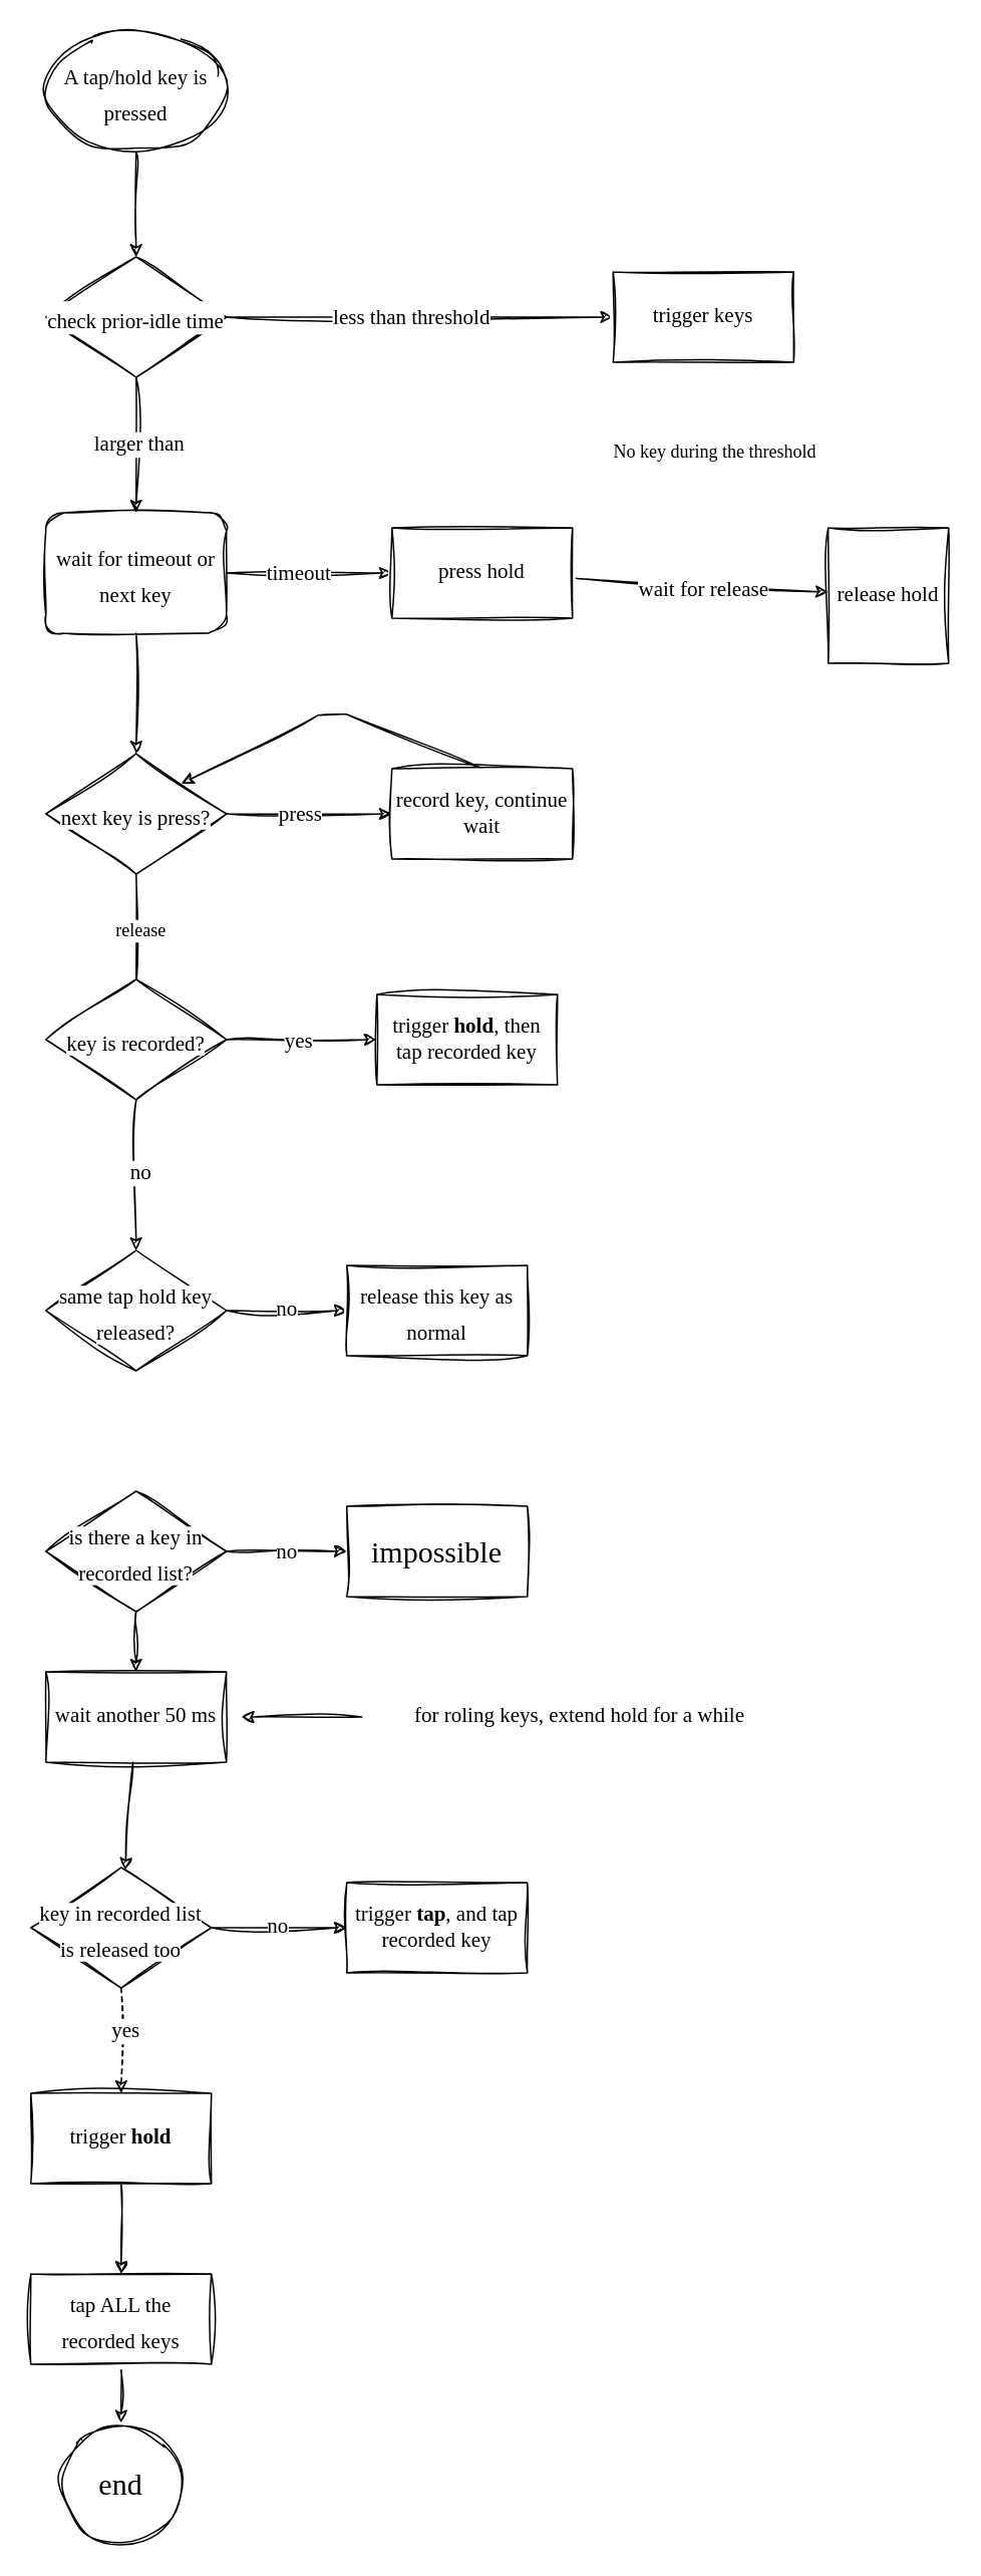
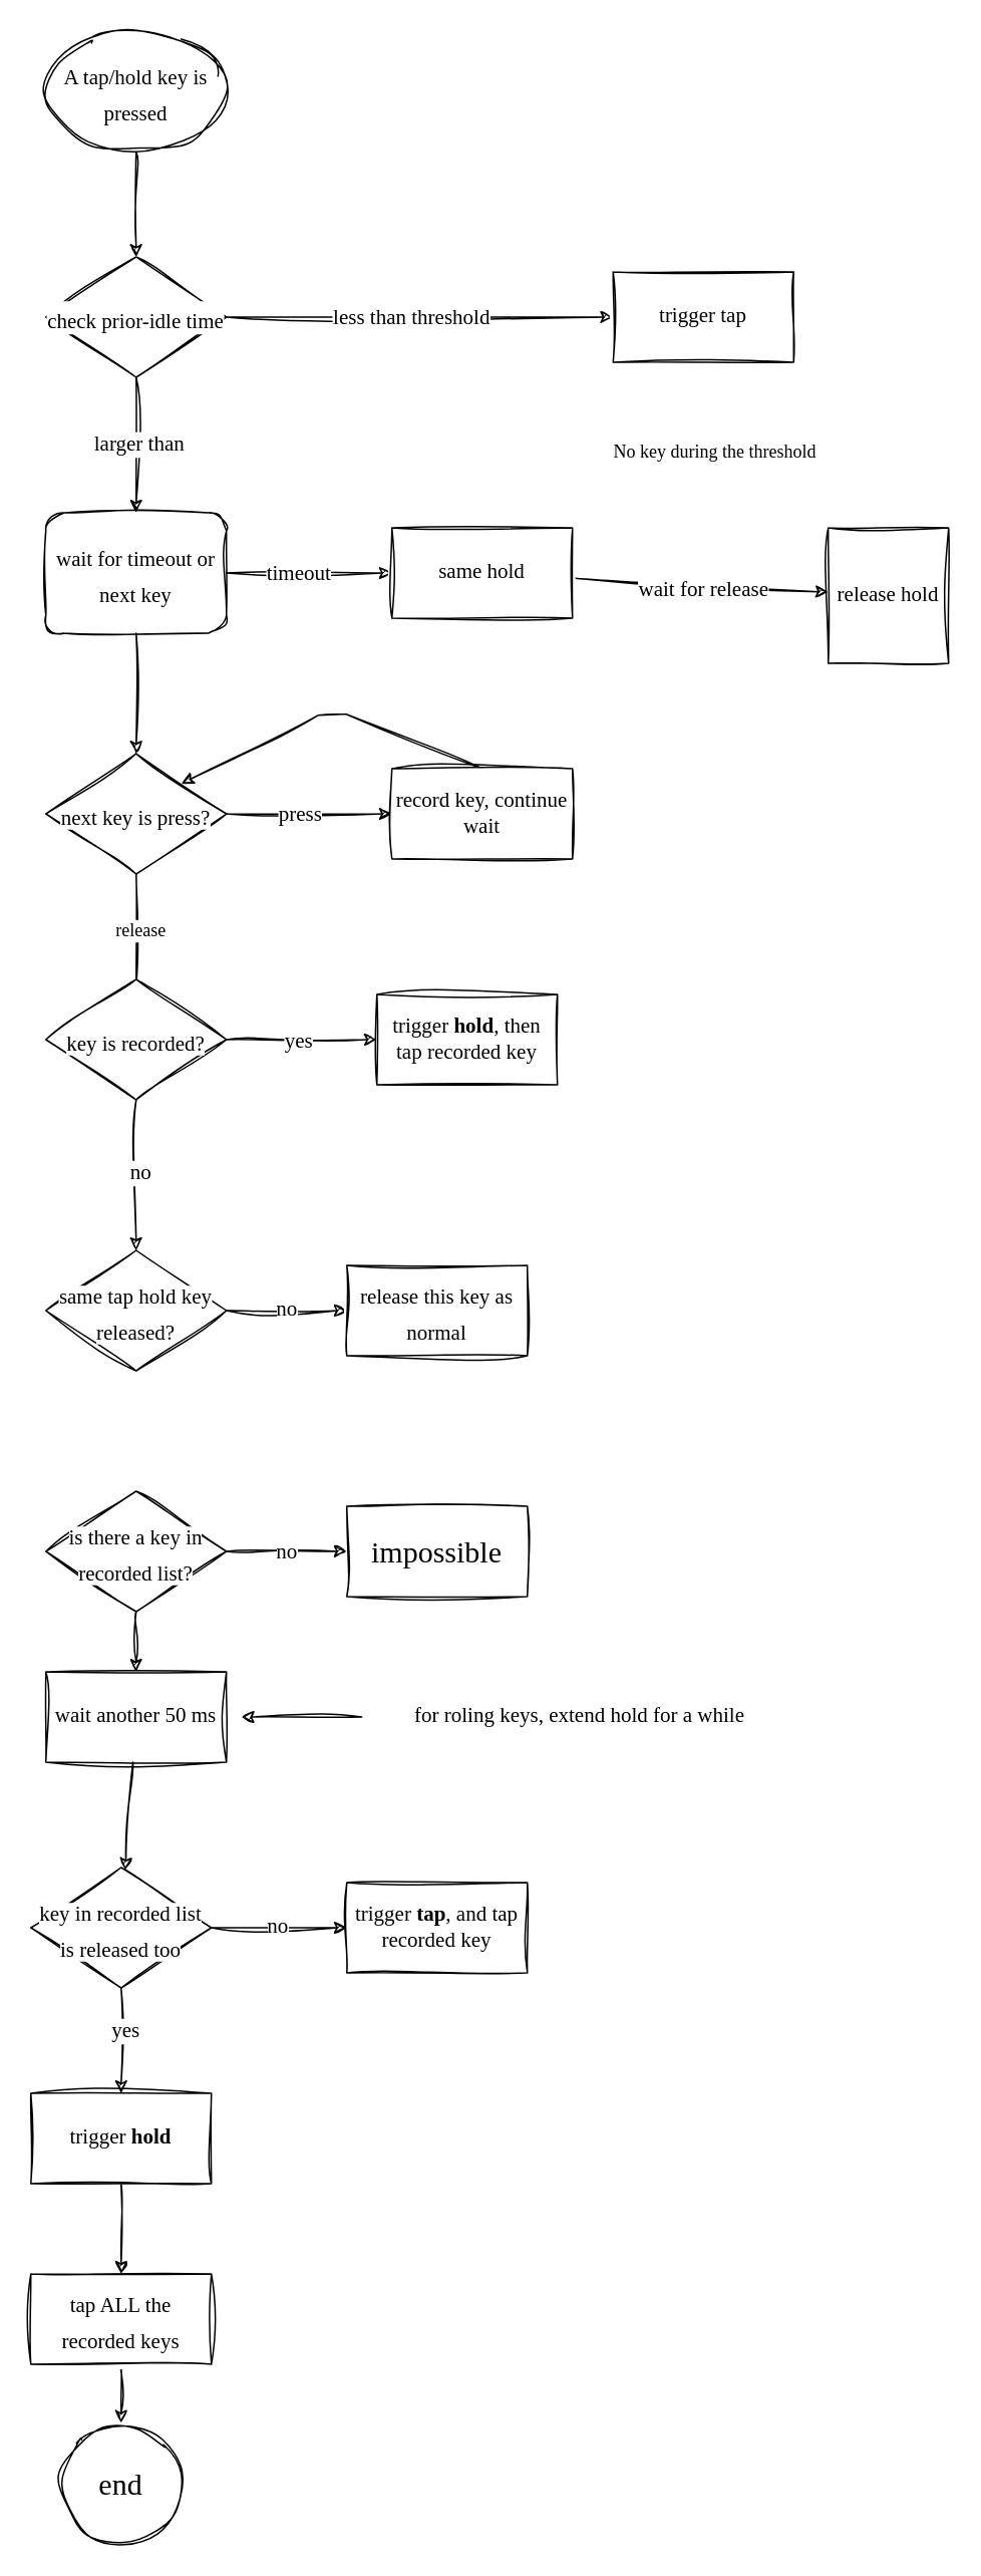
- <mxCell id="25" value="trigger keys" style="whiteSpace=wrap;html=1;fontSize=14;fontFamily=Verdana;sketch=1;hachureGap=4;jiggle=2;curveFitting=1;fontSource=https%3A%2F%2Ffonts.googleapis.com%2Fcss%3Ffamily%3DArchitects%2BDaughter;" vertex="1" parent="1"><mxGeometry x="407" y="180" width="120" height="60" as="geometry" /></mxCell>
+ <mxCell id="25" value="trigger tap" style="whiteSpace=wrap;html=1;fontSize=14;fontFamily=Verdana;sketch=1;hachureGap=4;jiggle=2;curveFitting=1;fontSource=https%3A%2F%2Ffonts.googleapis.com%2Fcss%3Ffamily%3DArchitects%2BDaughter;" vertex="1" parent="1"><mxGeometry x="407" y="180" width="120" height="60" as="geometry" /></mxCell>
- <mxCell id="10" value="press hold" style="whiteSpace=wrap;html=1;fontSize=14;fontFamily=Verdana;sketch=1;hachureGap=4;jiggle=2;curveFitting=1;fontSource=https%3A%2F%2Ffonts.googleapis.com%2Fcss%3Ffamily%3DArchitects%2BDaughter;" vertex="1" parent="1"><mxGeometry x="260" y="350" width="120" height="60" as="geometry" /></mxCell>
+ <mxCell id="10" value="same hold" style="whiteSpace=wrap;html=1;fontSize=14;fontFamily=Verdana;sketch=1;hachureGap=4;jiggle=2;curveFitting=1;fontSource=https%3A%2F%2Ffonts.googleapis.com%2Fcss%3Ffamily%3DArchitects%2BDaughter;" vertex="1" parent="1"><mxGeometry x="260" y="350" width="120" height="60" as="geometry" /></mxCell>
- <mxCell id="49" value="" style="edgeStyle=none;sketch=1;hachureGap=4;jiggle=2;curveFitting=1;html=1;fontFamily=Verdana;fontSize=14;dashed=1;" edge="1" parent="1" source="53" target="43"><mxGeometry relative="1" as="geometry" /></mxCell>
+ <mxCell id="49" value="" style="edgeStyle=none;sketch=1;hachureGap=4;jiggle=2;curveFitting=1;html=1;fontFamily=Verdana;fontSize=14;" edge="1" parent="1" source="53" target="43"><mxGeometry relative="1" as="geometry" /></mxCell>
